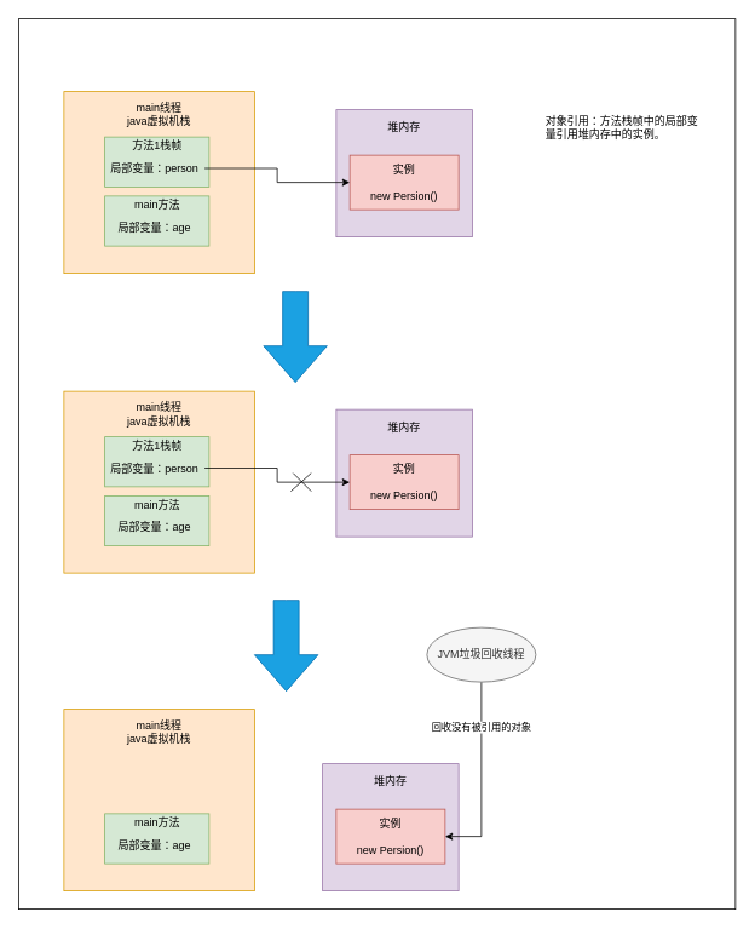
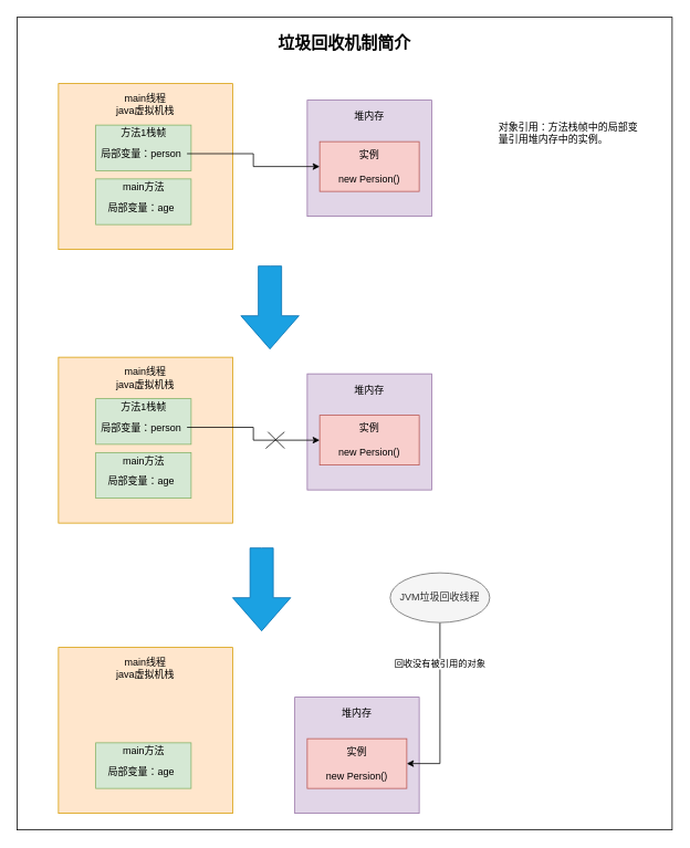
+ <mxCell id="48" value="垃圾回收机制简介" style="text;html=1;strokeColor=none;fillColor=none;align=center;verticalAlign=middle;whiteSpace=wrap;rounded=0;labelBackgroundColor=none;fontColor=#000000;fontSize=20;fontStyle=1" vertex="1" parent="1"><mxGeometry x="300" y="40" width="230" height="20" as="geometry" /></mxCell>
- <mxCell id="45" value="&lt;div style=&quot;text-align: left&quot;&gt;&lt;span&gt;对象引用：方法栈帧中的局部变量引用堆内存中的实例。&lt;/span&gt;&lt;/div&gt;" style="text;html=1;strokeColor=none;fillColor=none;align=center;verticalAlign=middle;whiteSpace=wrap;rounded=0;labelBackgroundColor=none;" vertex="1" parent="1"><mxGeometry x="600" y="130" width="180" height="20" as="geometry" /></mxCell>
+ <mxCell id="45" value="&lt;div style=&quot;text-align: left&quot;&gt;&lt;span&gt;对象引用：方法栈帧中的局部变量引用堆内存中的实例。&lt;/span&gt;&lt;/div&gt;" style="text;html=1;strokeColor=none;fillColor=none;align=center;verticalAlign=middle;whiteSpace=wrap;rounded=0;labelBackgroundColor=none;" vertex="1" parent="1"><mxGeometry x="600" y="150" width="180" height="20" as="geometry" /></mxCell>
